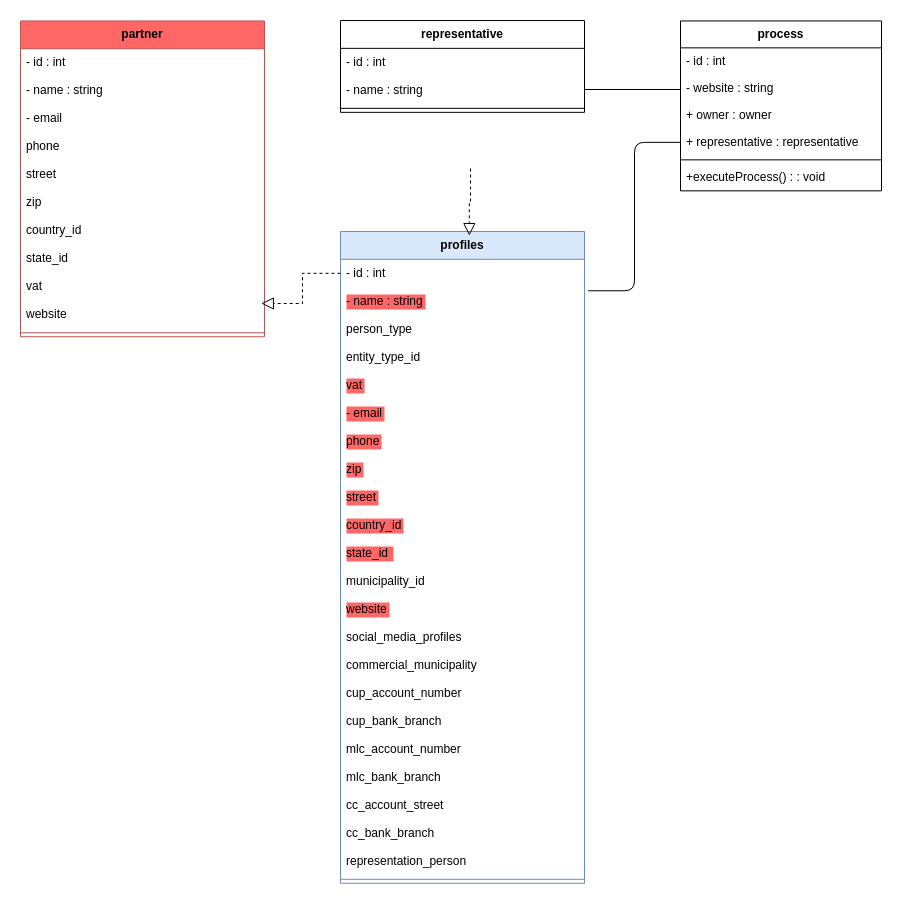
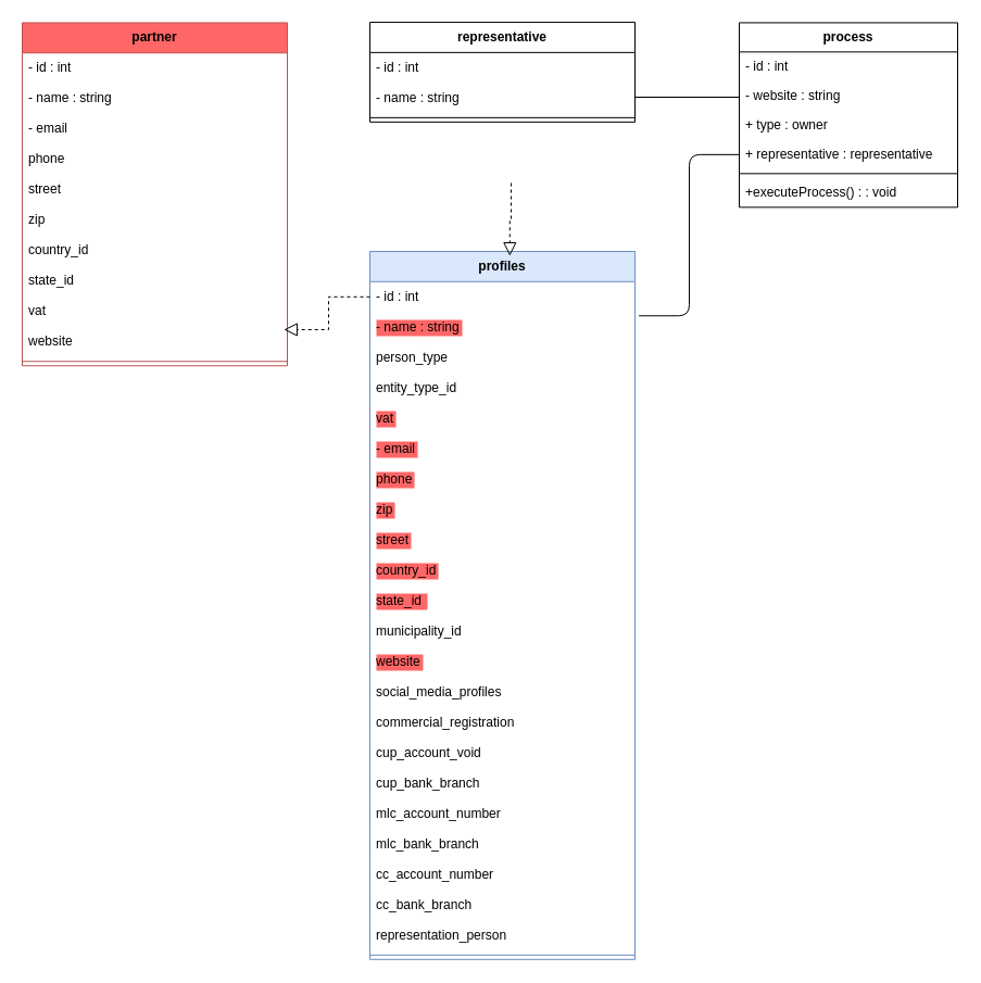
- <mxCell id="46" value="+ owner : owner" style="text;strokeColor=none;fillColor=none;align=left;verticalAlign=top;spacingLeft=4;spacingRight=4;overflow=hidden;rotatable=0;points=[[0,0.5],[1,0.5]];portConstraint=eastwest;" parent="43" vertex="1"><mxGeometry y="80.9" width="201" height="27" as="geometry" /></mxCell>
+ <mxCell id="46" value="+ type : owner" style="text;strokeColor=none;fillColor=none;align=left;verticalAlign=top;spacingLeft=4;spacingRight=4;overflow=hidden;rotatable=0;points=[[0,0.5],[1,0.5]];portConstraint=eastwest;" parent="43" vertex="1"><mxGeometry y="80.9" width="201" height="27" as="geometry" /></mxCell>
- <mxCell id="21" value="commercial_municipality" style="text;strokeColor=none;fillColor=none;align=left;verticalAlign=top;spacingLeft=4;spacingRight=4;overflow=hidden;rotatable=0;points=[[0,0.5],[1,0.5]];portConstraint=eastwest;" vertex="1" parent="6"><mxGeometry y="419.8" width="244" height="28" as="geometry" /></mxCell>
+ <mxCell id="21" value="commercial_registration" style="text;strokeColor=none;fillColor=none;align=left;verticalAlign=top;spacingLeft=4;spacingRight=4;overflow=hidden;rotatable=0;points=[[0,0.5],[1,0.5]];portConstraint=eastwest;" vertex="1" parent="6"><mxGeometry y="419.8" width="244" height="28" as="geometry" /></mxCell>
- <mxCell id="22" value="cup_account_number" style="text;strokeColor=none;fillColor=none;align=left;verticalAlign=top;spacingLeft=4;spacingRight=4;overflow=hidden;rotatable=0;points=[[0,0.5],[1,0.5]];portConstraint=eastwest;" vertex="1" parent="6"><mxGeometry y="447.8" width="244" height="28" as="geometry" /></mxCell>
+ <mxCell id="22" value="cup_account_void" style="text;strokeColor=none;fillColor=none;align=left;verticalAlign=top;spacingLeft=4;spacingRight=4;overflow=hidden;rotatable=0;points=[[0,0.5],[1,0.5]];portConstraint=eastwest;" vertex="1" parent="6"><mxGeometry y="447.8" width="244" height="28" as="geometry" /></mxCell>
- <mxCell id="26" value="cc_account_street" style="text;strokeColor=none;fillColor=none;align=left;verticalAlign=top;spacingLeft=4;spacingRight=4;overflow=hidden;rotatable=0;points=[[0,0.5],[1,0.5]];portConstraint=eastwest;" vertex="1" parent="6"><mxGeometry y="559.8" width="244" height="28" as="geometry" /></mxCell>
+ <mxCell id="26" value="cc_account_number" style="text;strokeColor=none;fillColor=none;align=left;verticalAlign=top;spacingLeft=4;spacingRight=4;overflow=hidden;rotatable=0;points=[[0,0.5],[1,0.5]];portConstraint=eastwest;" vertex="1" parent="6"><mxGeometry y="559.8" width="244" height="28" as="geometry" /></mxCell>
